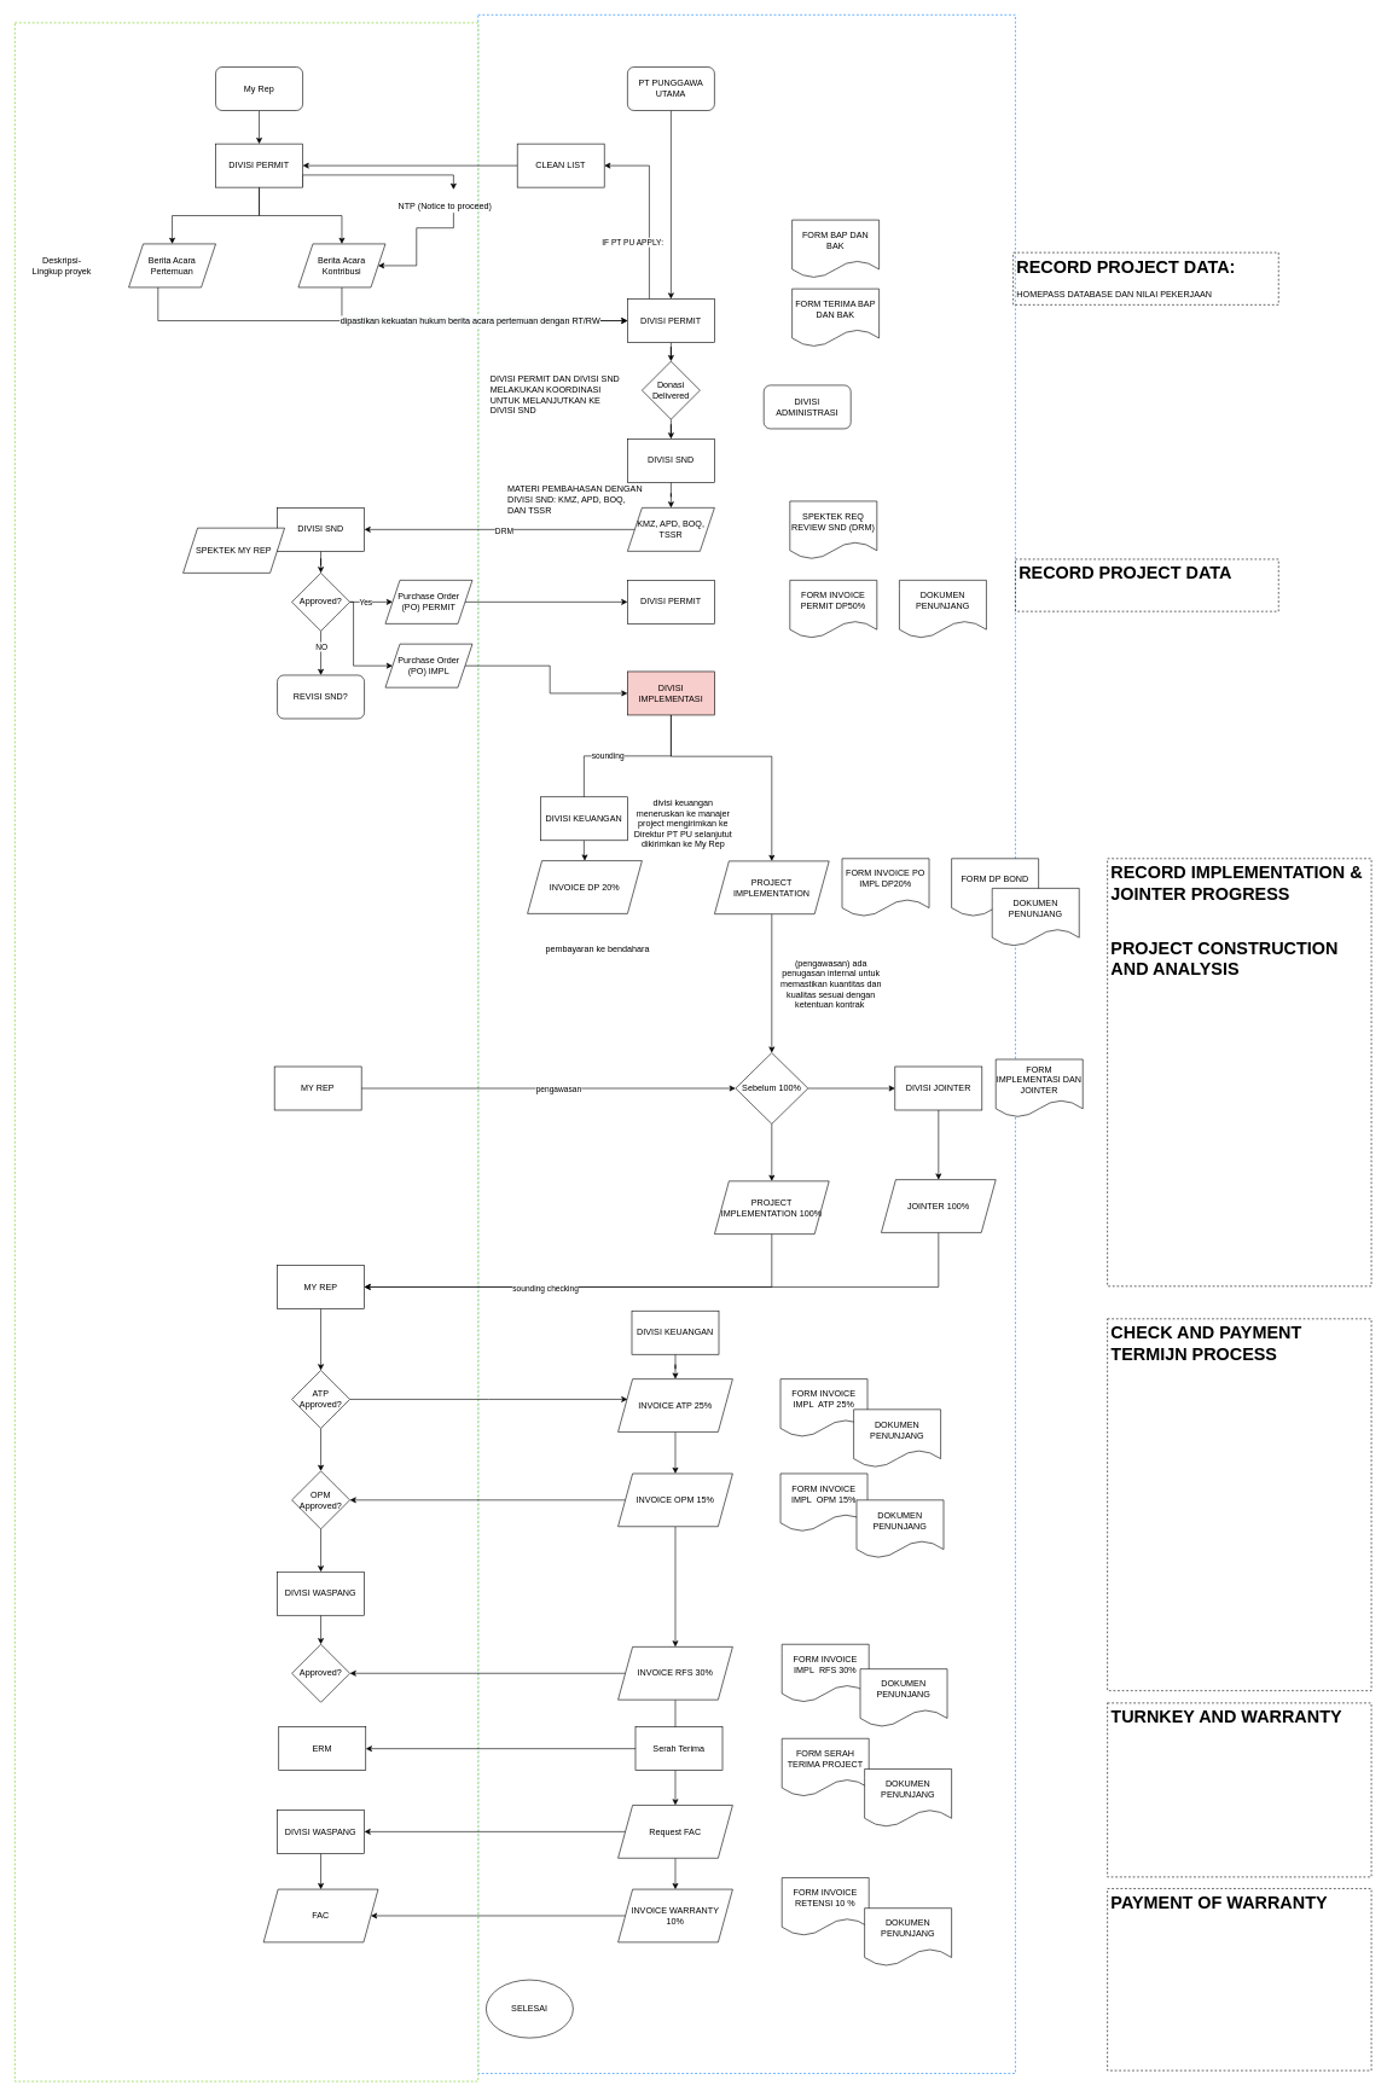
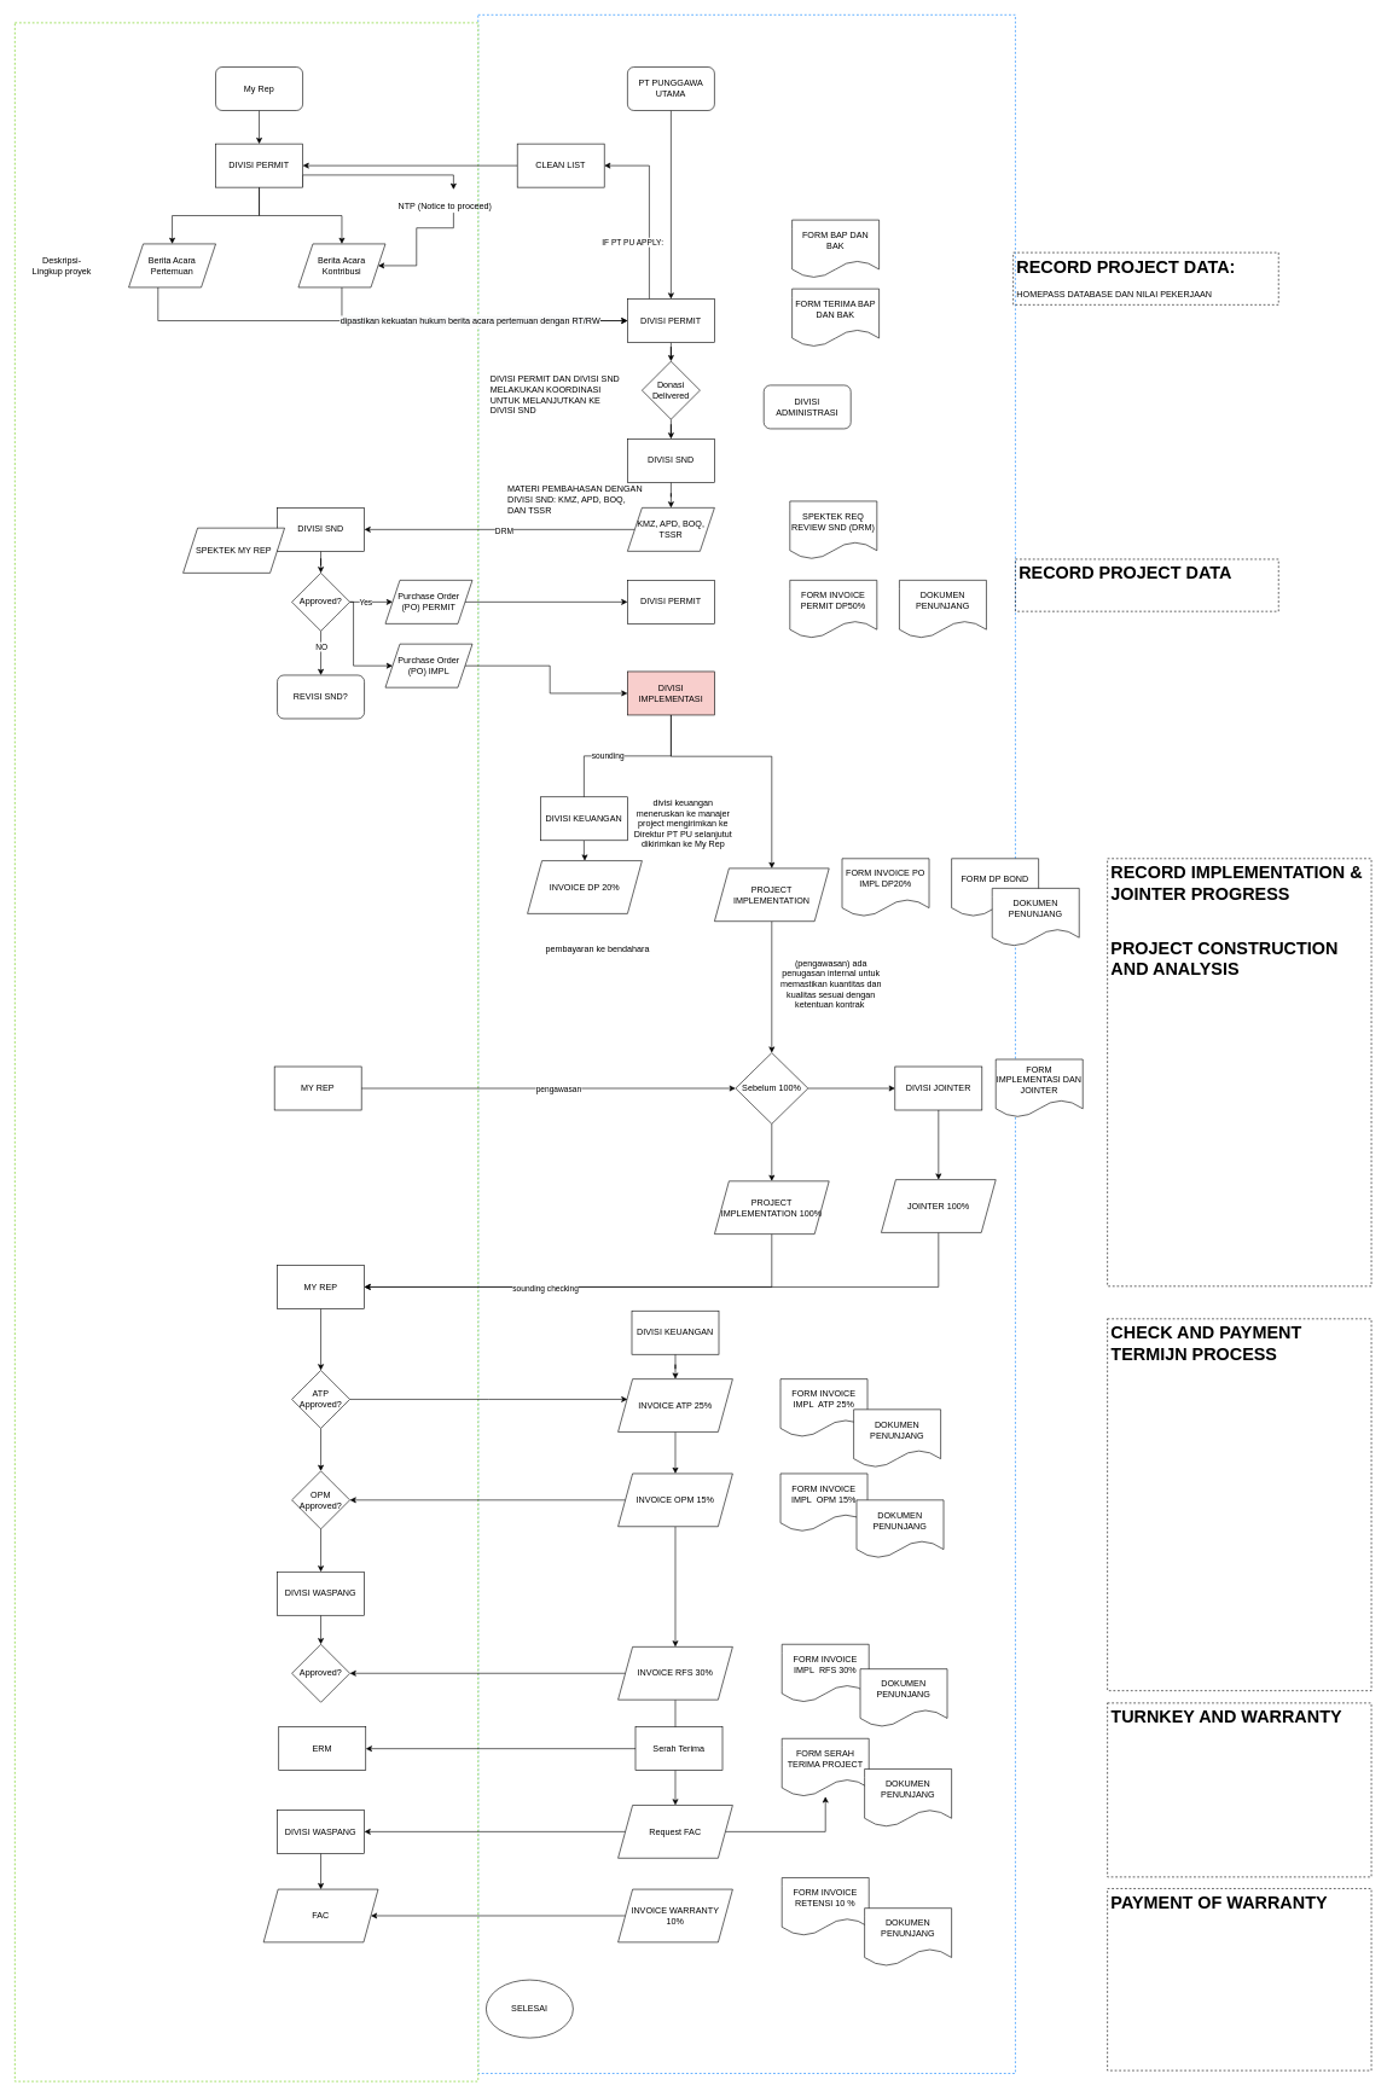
- <mxCell id="44" value="PROJECT IMPLEMENTATION" style="shape=parallelogram;perimeter=parallelogramPerimeter;whiteSpace=wrap;html=1;fixedSize=1;" parent="1" vertex="1"><mxGeometry x="985" y="1187.5" width="158" height="73" as="geometry" /></mxCell>
+ <mxCell id="44" value="PROJECT IMPLEMENTATION" style="shape=parallelogram;perimeter=parallelogramPerimeter;whiteSpace=wrap;html=1;fixedSize=1;" parent="1" vertex="1"><mxGeometry x="985" y="1197.5" width="158" height="73" as="geometry" /></mxCell>
- <mxCell id="76" style="edgeStyle=orthogonalEdgeStyle;rounded=0;orthogonalLoop=1;jettySize=auto;html=1;entryX=0.5;entryY=0;entryDx=0;entryDy=0;" parent="1" source="77" target="82" edge="1"><mxGeometry relative="1" as="geometry" /></mxCell>
+ <mxCell id="76" style="edgeStyle=orthogonalEdgeStyle;rounded=0;orthogonalLoop=1;jettySize=auto;html=1;" parent="1" source="77" target="110" edge="1"><mxGeometry relative="1" as="geometry" /></mxCell>
